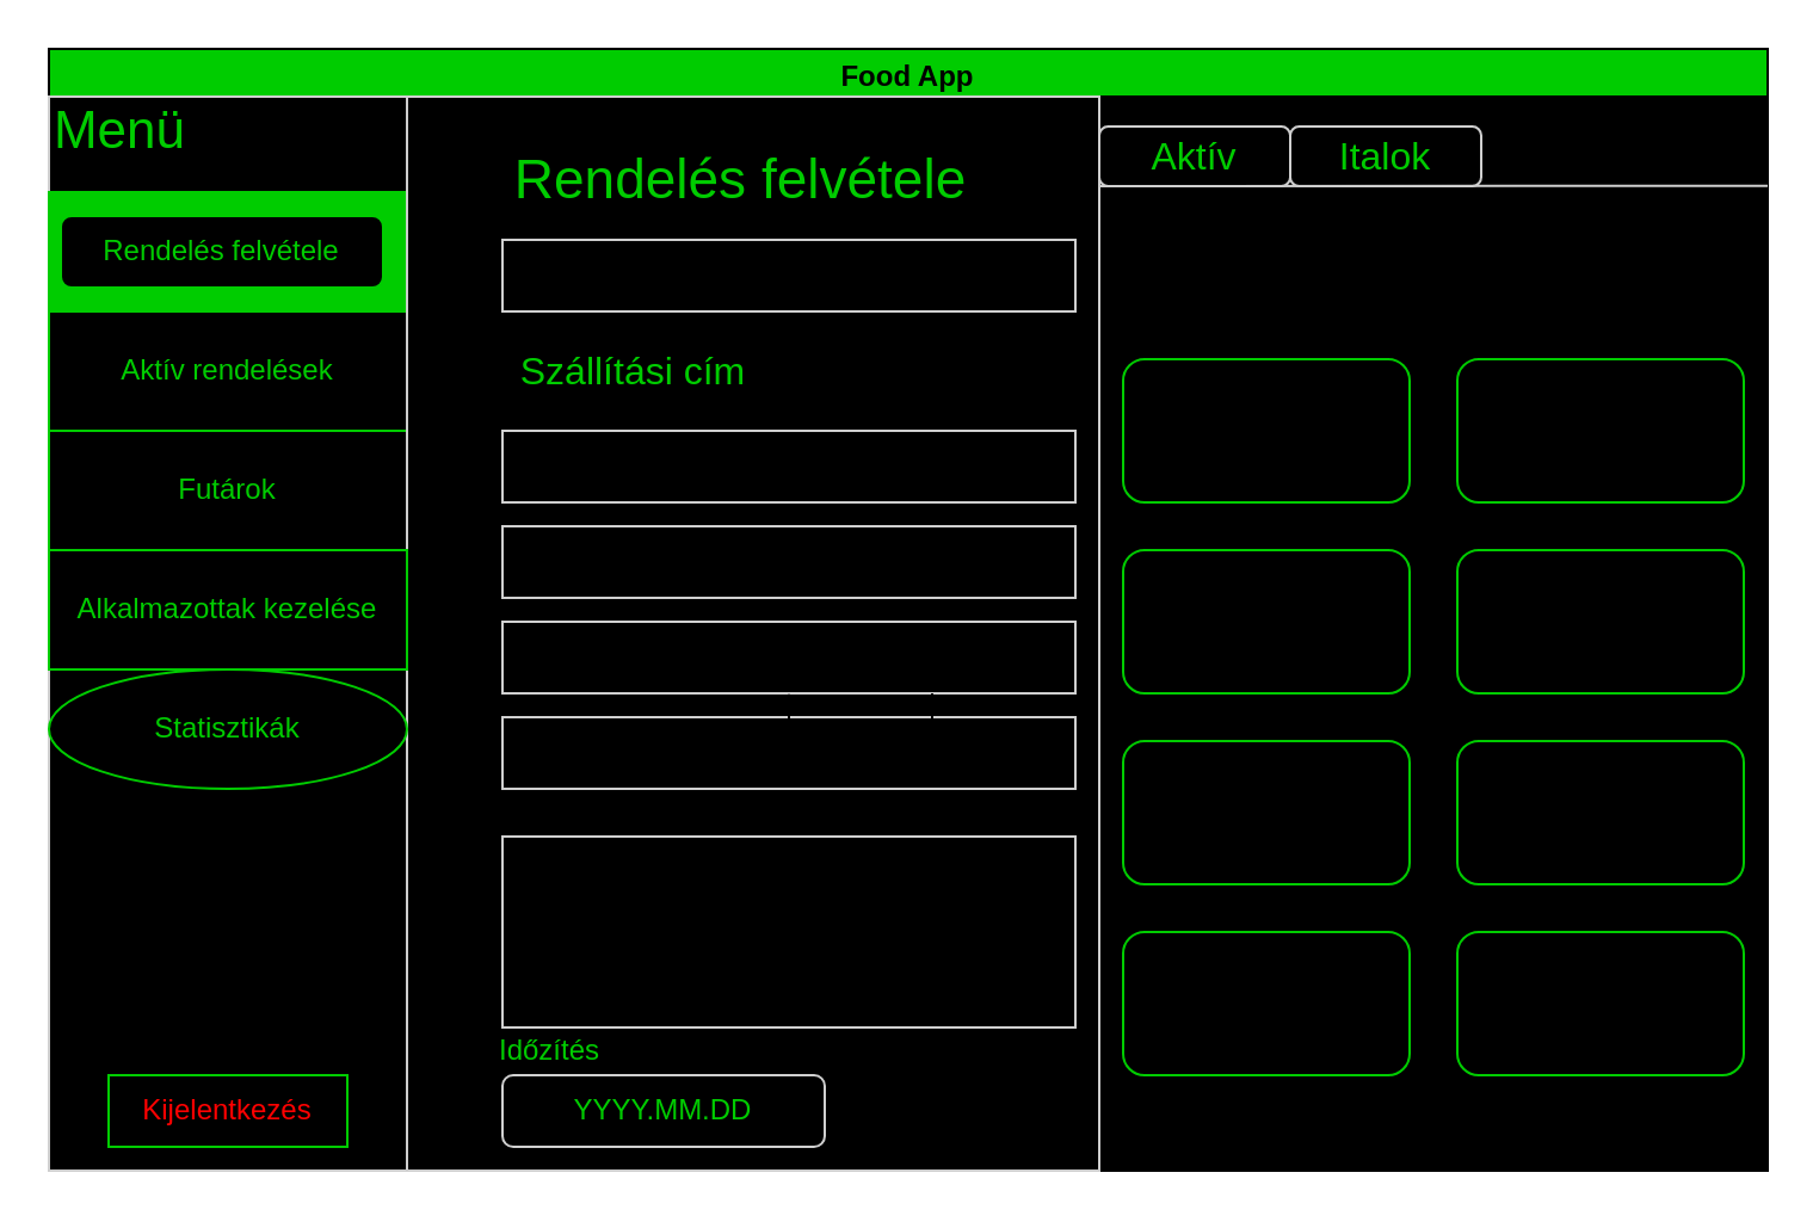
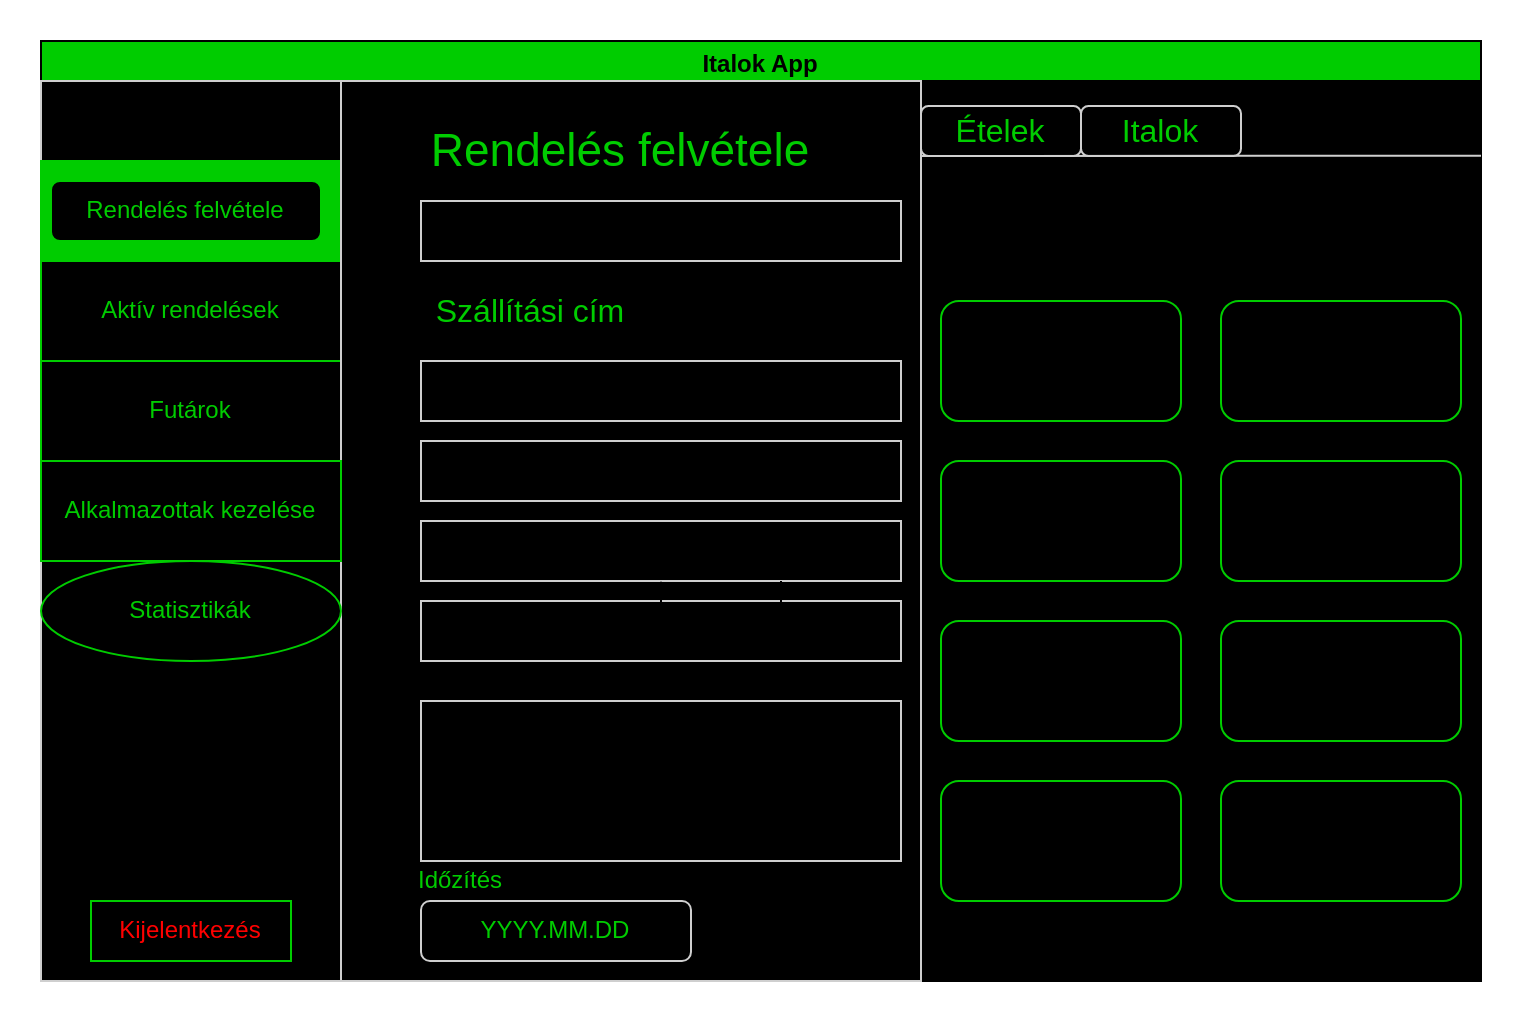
- <mxCell id="2" value="Food App" style="swimlane;whiteSpace=wrap;html=1;fillColor=#00CC00;" parent="1" vertex="1"><mxGeometry width="720" height="470" as="geometry" x="20" y="20" /></mxCell>
+ <mxCell id="2" value="Italok App" style="swimlane;whiteSpace=wrap;html=1;fillColor=#00CC00;" parent="1" vertex="1"><mxGeometry width="720" height="470" as="geometry" x="20" y="20" /></mxCell>
- <mxCell id="6" value="&lt;font style=&quot;font-size: 22px;&quot; color=&quot;#00cc00&quot;&gt;Menü&lt;/font&gt;" style="text;html=1;align=center;verticalAlign=middle;whiteSpace=wrap;rounded=0;" parent="1" vertex="1"><mxGeometry y="40" width="60" height="30" as="geometry" x="20" /></mxCell>
- <mxCell id="22" value="&lt;font style=&quot;font-size: 16px;&quot; color=&quot;#00cc00&quot;&gt;Aktív&lt;/font&gt;" style="rounded=1;whiteSpace=wrap;html=1;fillColor=#000000;strokeColor=#CFCFCF;" parent="1" vertex="1"><mxGeometry x="460" y="52.5" width="80" height="25" as="geometry" /></mxCell>
+ <mxCell id="22" value="&lt;font style=&quot;font-size: 16px;&quot; color=&quot;#00cc00&quot;&gt;Ételek&lt;/font&gt;" style="rounded=1;whiteSpace=wrap;html=1;fillColor=#000000;strokeColor=#CFCFCF;" parent="1" vertex="1"><mxGeometry x="460" y="52.5" width="80" height="25" as="geometry" /></mxCell>
